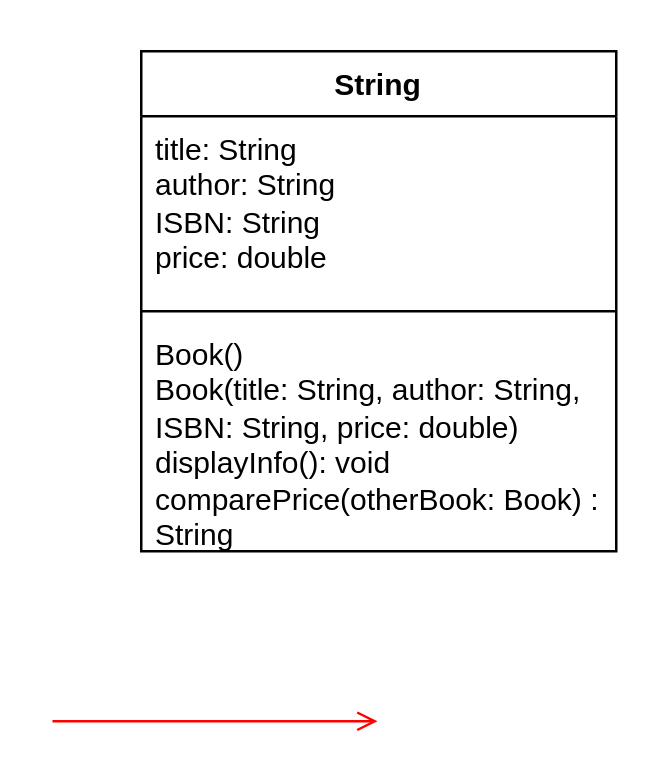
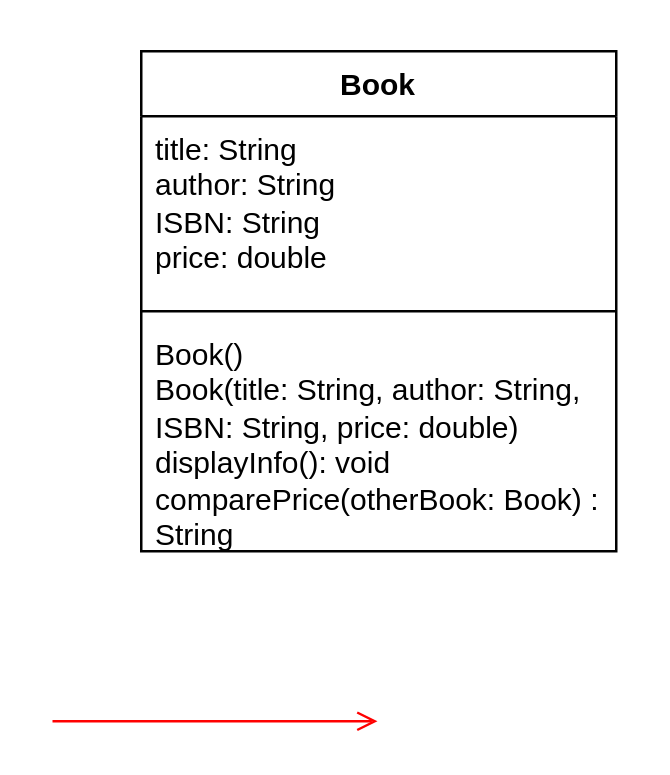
- <mxCell id="3" value="String" style="swimlane;fontStyle=1;align=center;verticalAlign=top;childLayout=stackLayout;horizontal=1;startSize=26;horizontalStack=0;resizeParent=1;resizeParentMax=0;resizeLast=0;collapsible=1;marginBottom=0;whiteSpace=wrap;html=1;" vertex="1" parent="1"><mxGeometry x="56" y="20" width="190" height="200" as="geometry" /></mxCell>
+ <mxCell id="3" value="Book" style="swimlane;fontStyle=1;align=center;verticalAlign=top;childLayout=stackLayout;horizontal=1;startSize=26;horizontalStack=0;resizeParent=1;resizeParentMax=0;resizeLast=0;collapsible=1;marginBottom=0;whiteSpace=wrap;html=1;" vertex="1" parent="1"><mxGeometry x="56" y="20" width="190" height="200" as="geometry" /></mxCell>
